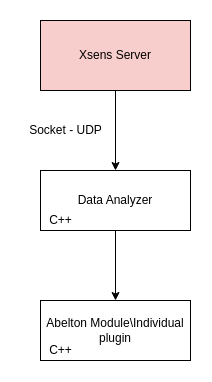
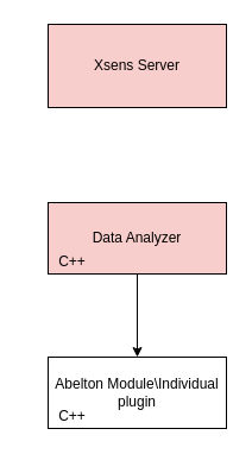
- <mxCell id="2" value="" style="edgeStyle=orthogonalEdgeStyle;rounded=0;orthogonalLoop=1;jettySize=auto;html=1;" edge="1" parent="1" source="3" target="4"><mxGeometry relative="1" as="geometry" /></mxCell>
- <mxCell id="7" value="Socket - UDP" style="text;html=1;align=center;verticalAlign=middle;resizable=0;points=[];autosize=1;strokeColor=none;fillColor=none;" vertex="1" parent="1"><mxGeometry x="20" y="120" width="90" height="20" as="geometry" /></mxCell>
- <mxCell id="4" value="Data Analyzer" style="rounded=0;whiteSpace=wrap;html=1;" parent="1" vertex="1"><mxGeometry x="40" y="170" width="150" height="60" as="geometry" /></mxCell>
+ <mxCell id="4" value="Data Analyzer" style="rounded=0;whiteSpace=wrap;html=1;fillColor=#f8cecc;" parent="1" vertex="1"><mxGeometry x="40" y="170" width="150" height="60" as="geometry" /></mxCell>
